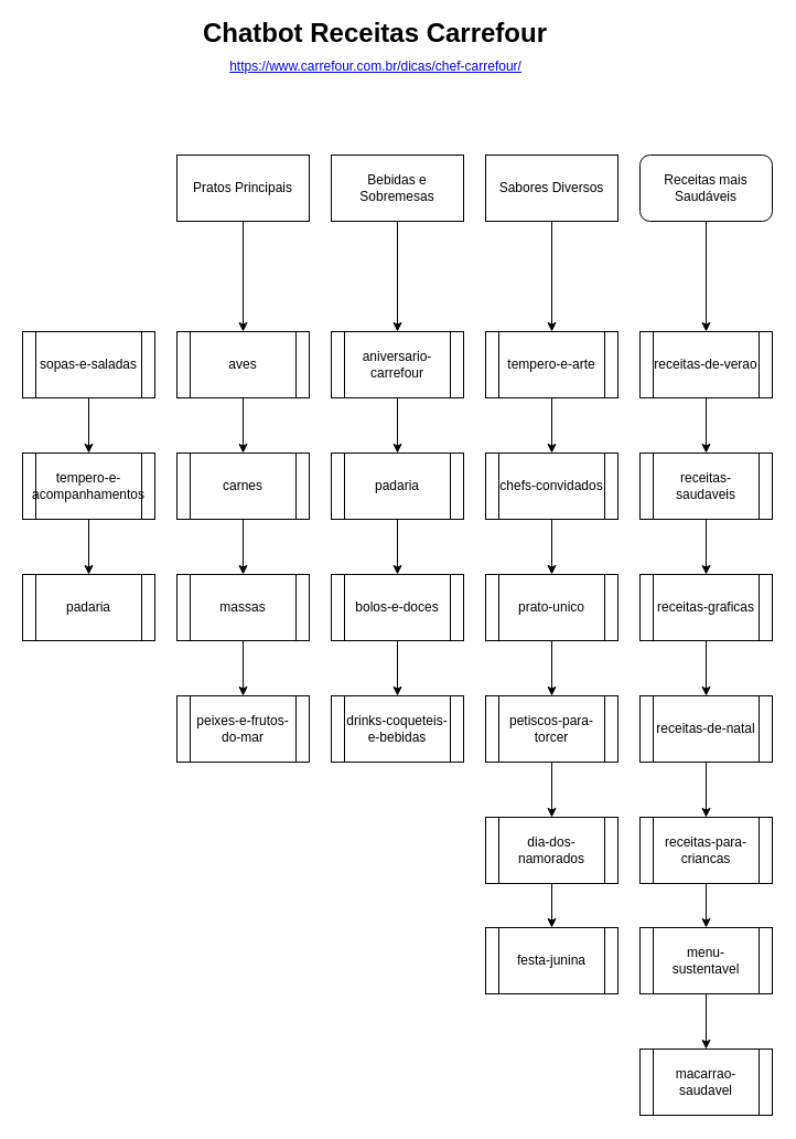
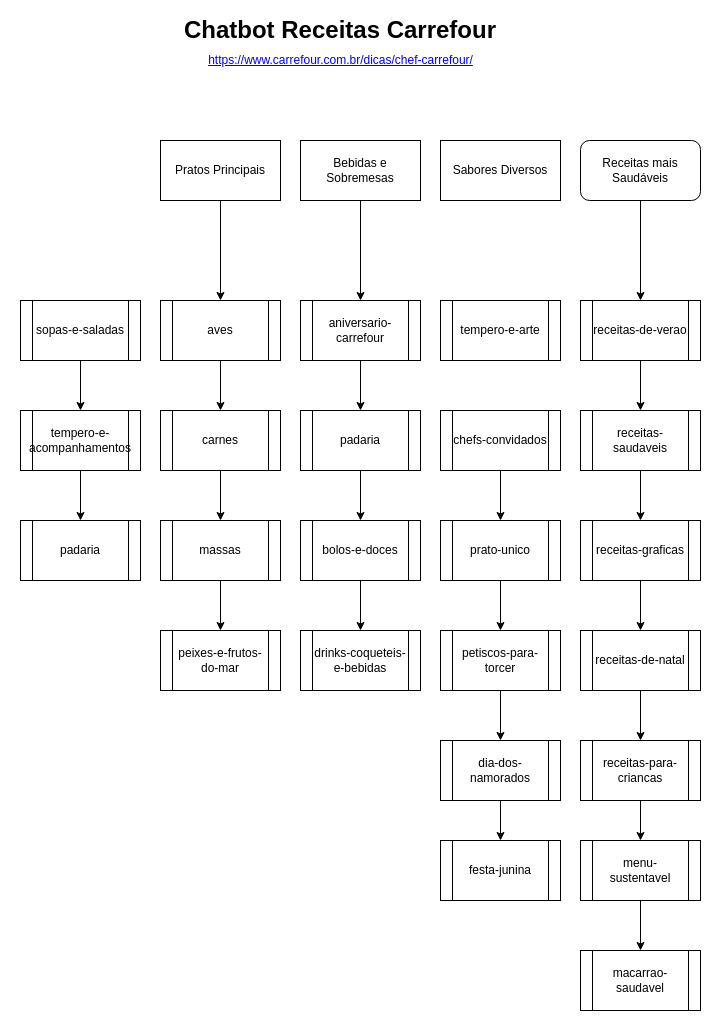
- <mxCell id="7" value="" style="edgeStyle=orthogonalEdgeStyle;rounded=0;orthogonalLoop=1;jettySize=auto;html=1;" edge="1" parent="1" source="8" target="32"><mxGeometry relative="1" as="geometry" /></mxCell>
- <mxCell id="31" value="" style="edgeStyle=orthogonalEdgeStyle;rounded=0;orthogonalLoop=1;jettySize=auto;html=1;" edge="1" parent="1" source="32" target="34"><mxGeometry relative="1" as="geometry" /></mxCell>
